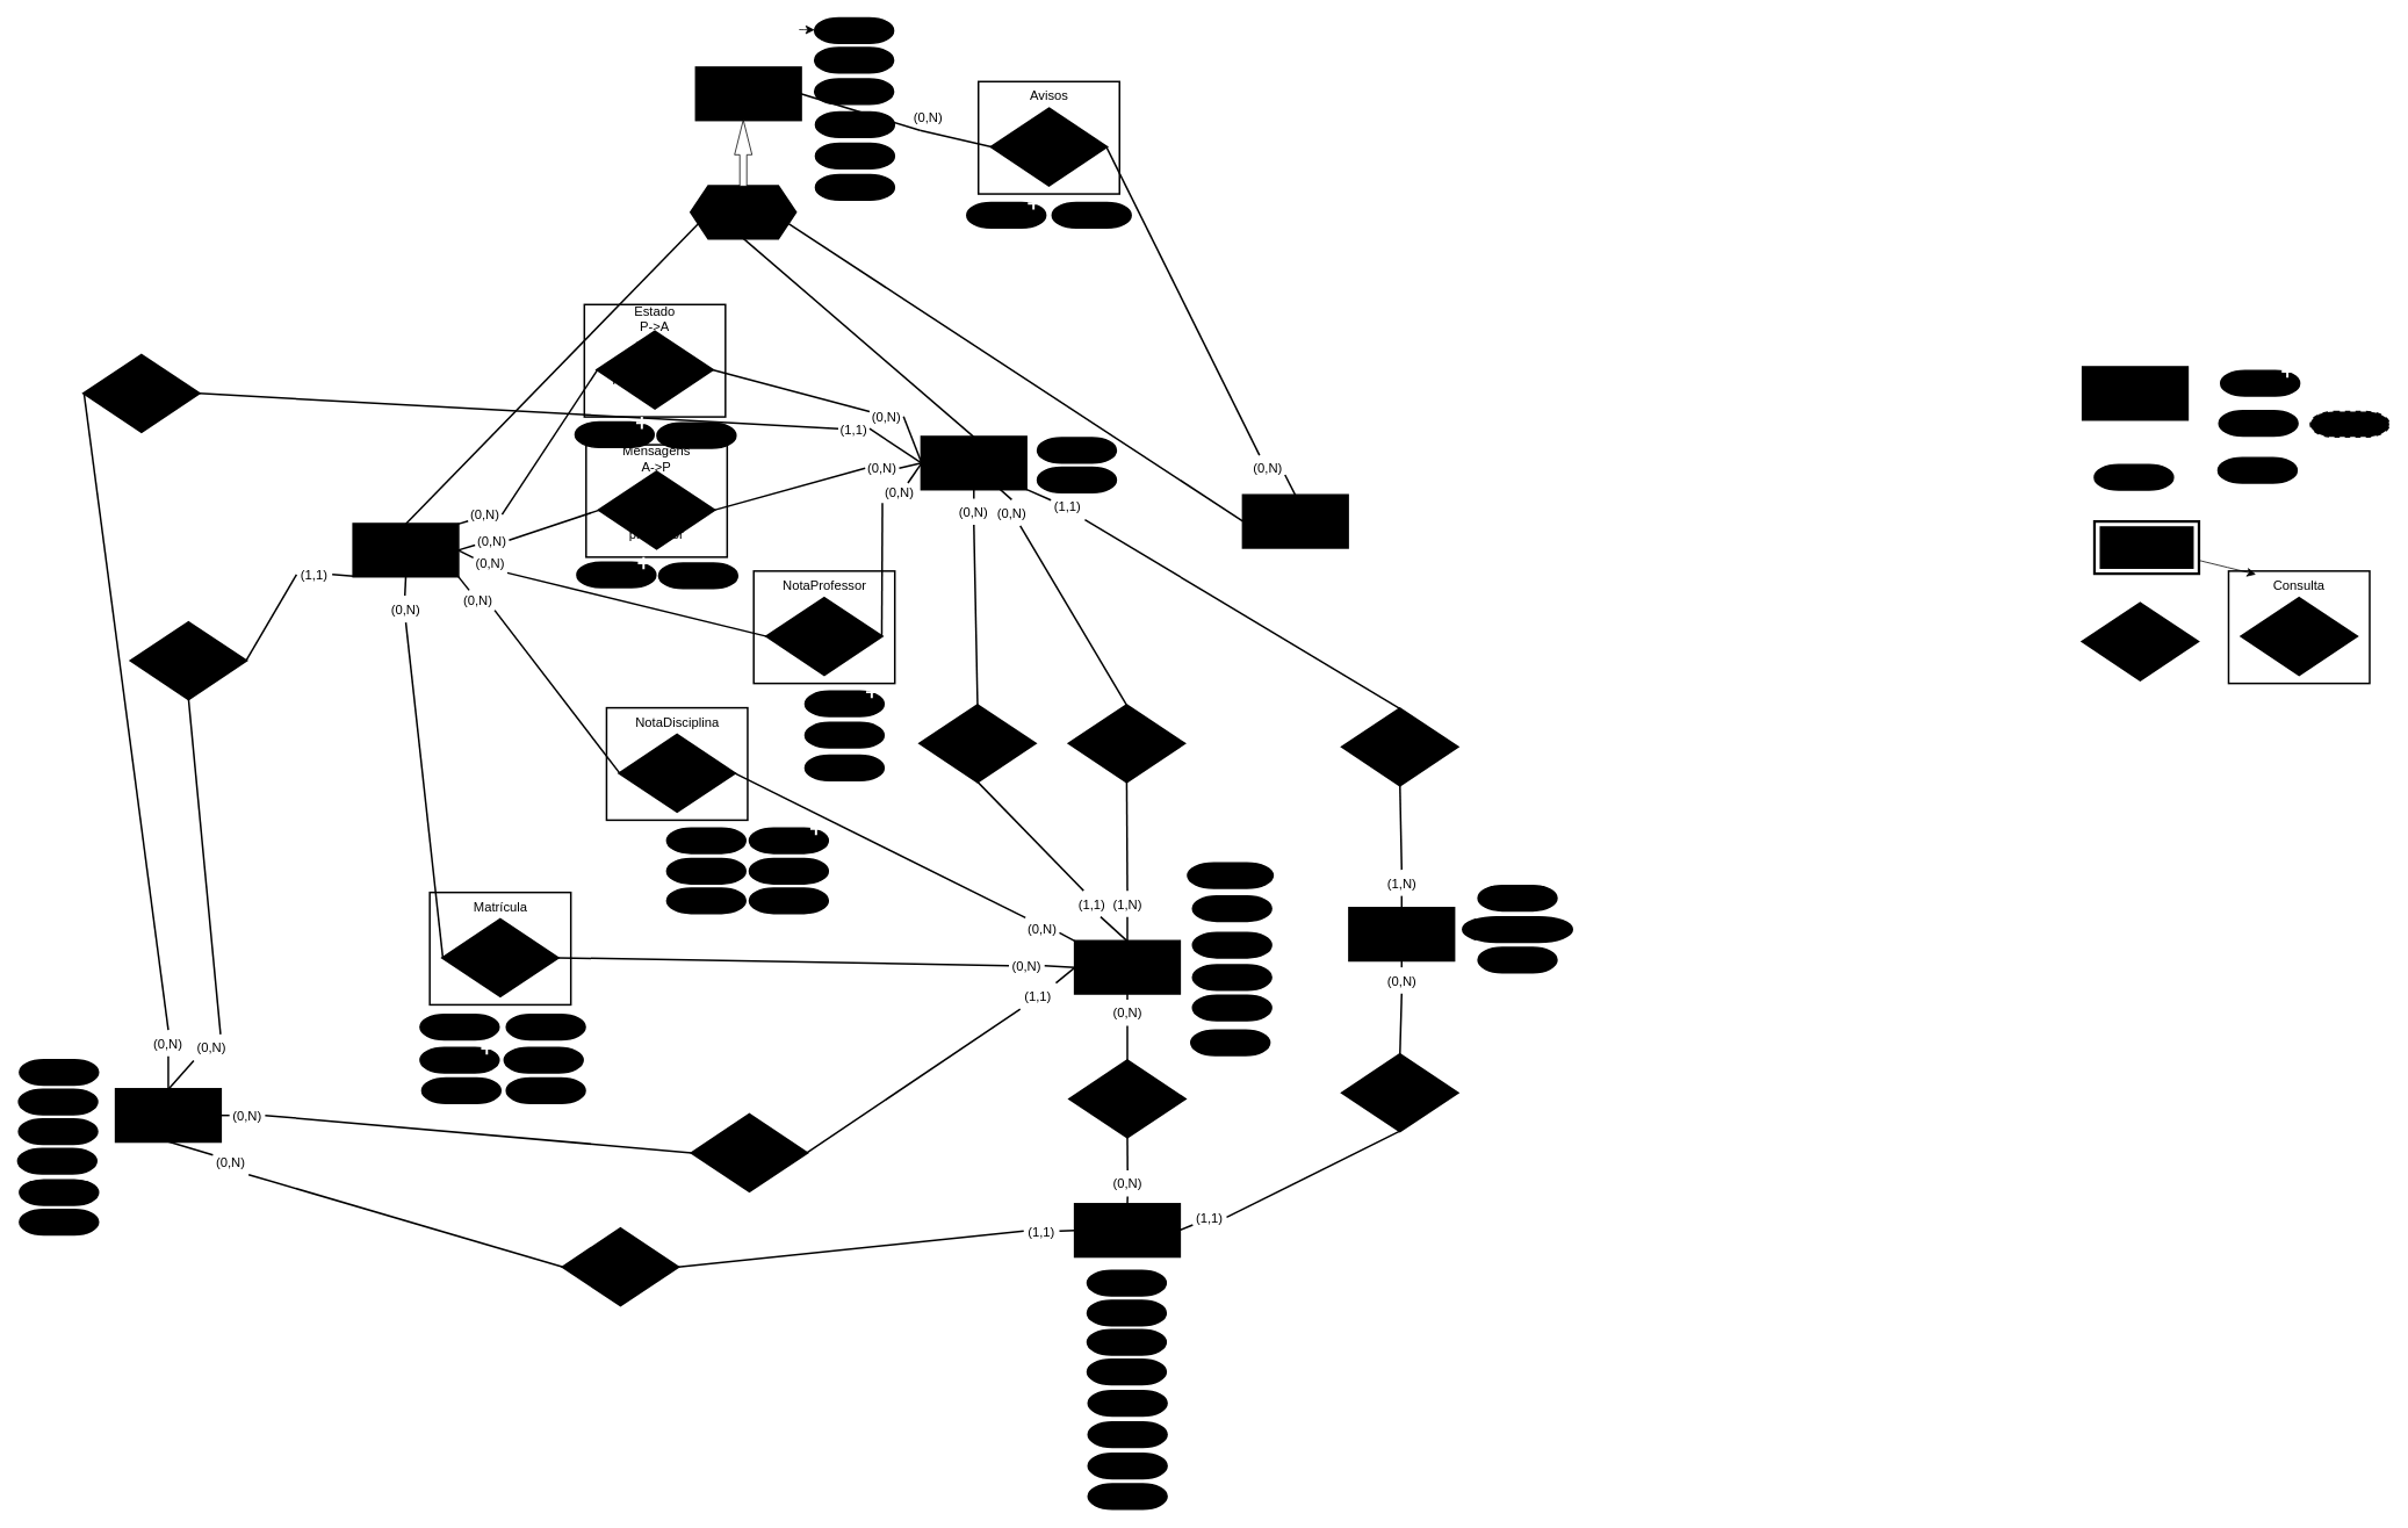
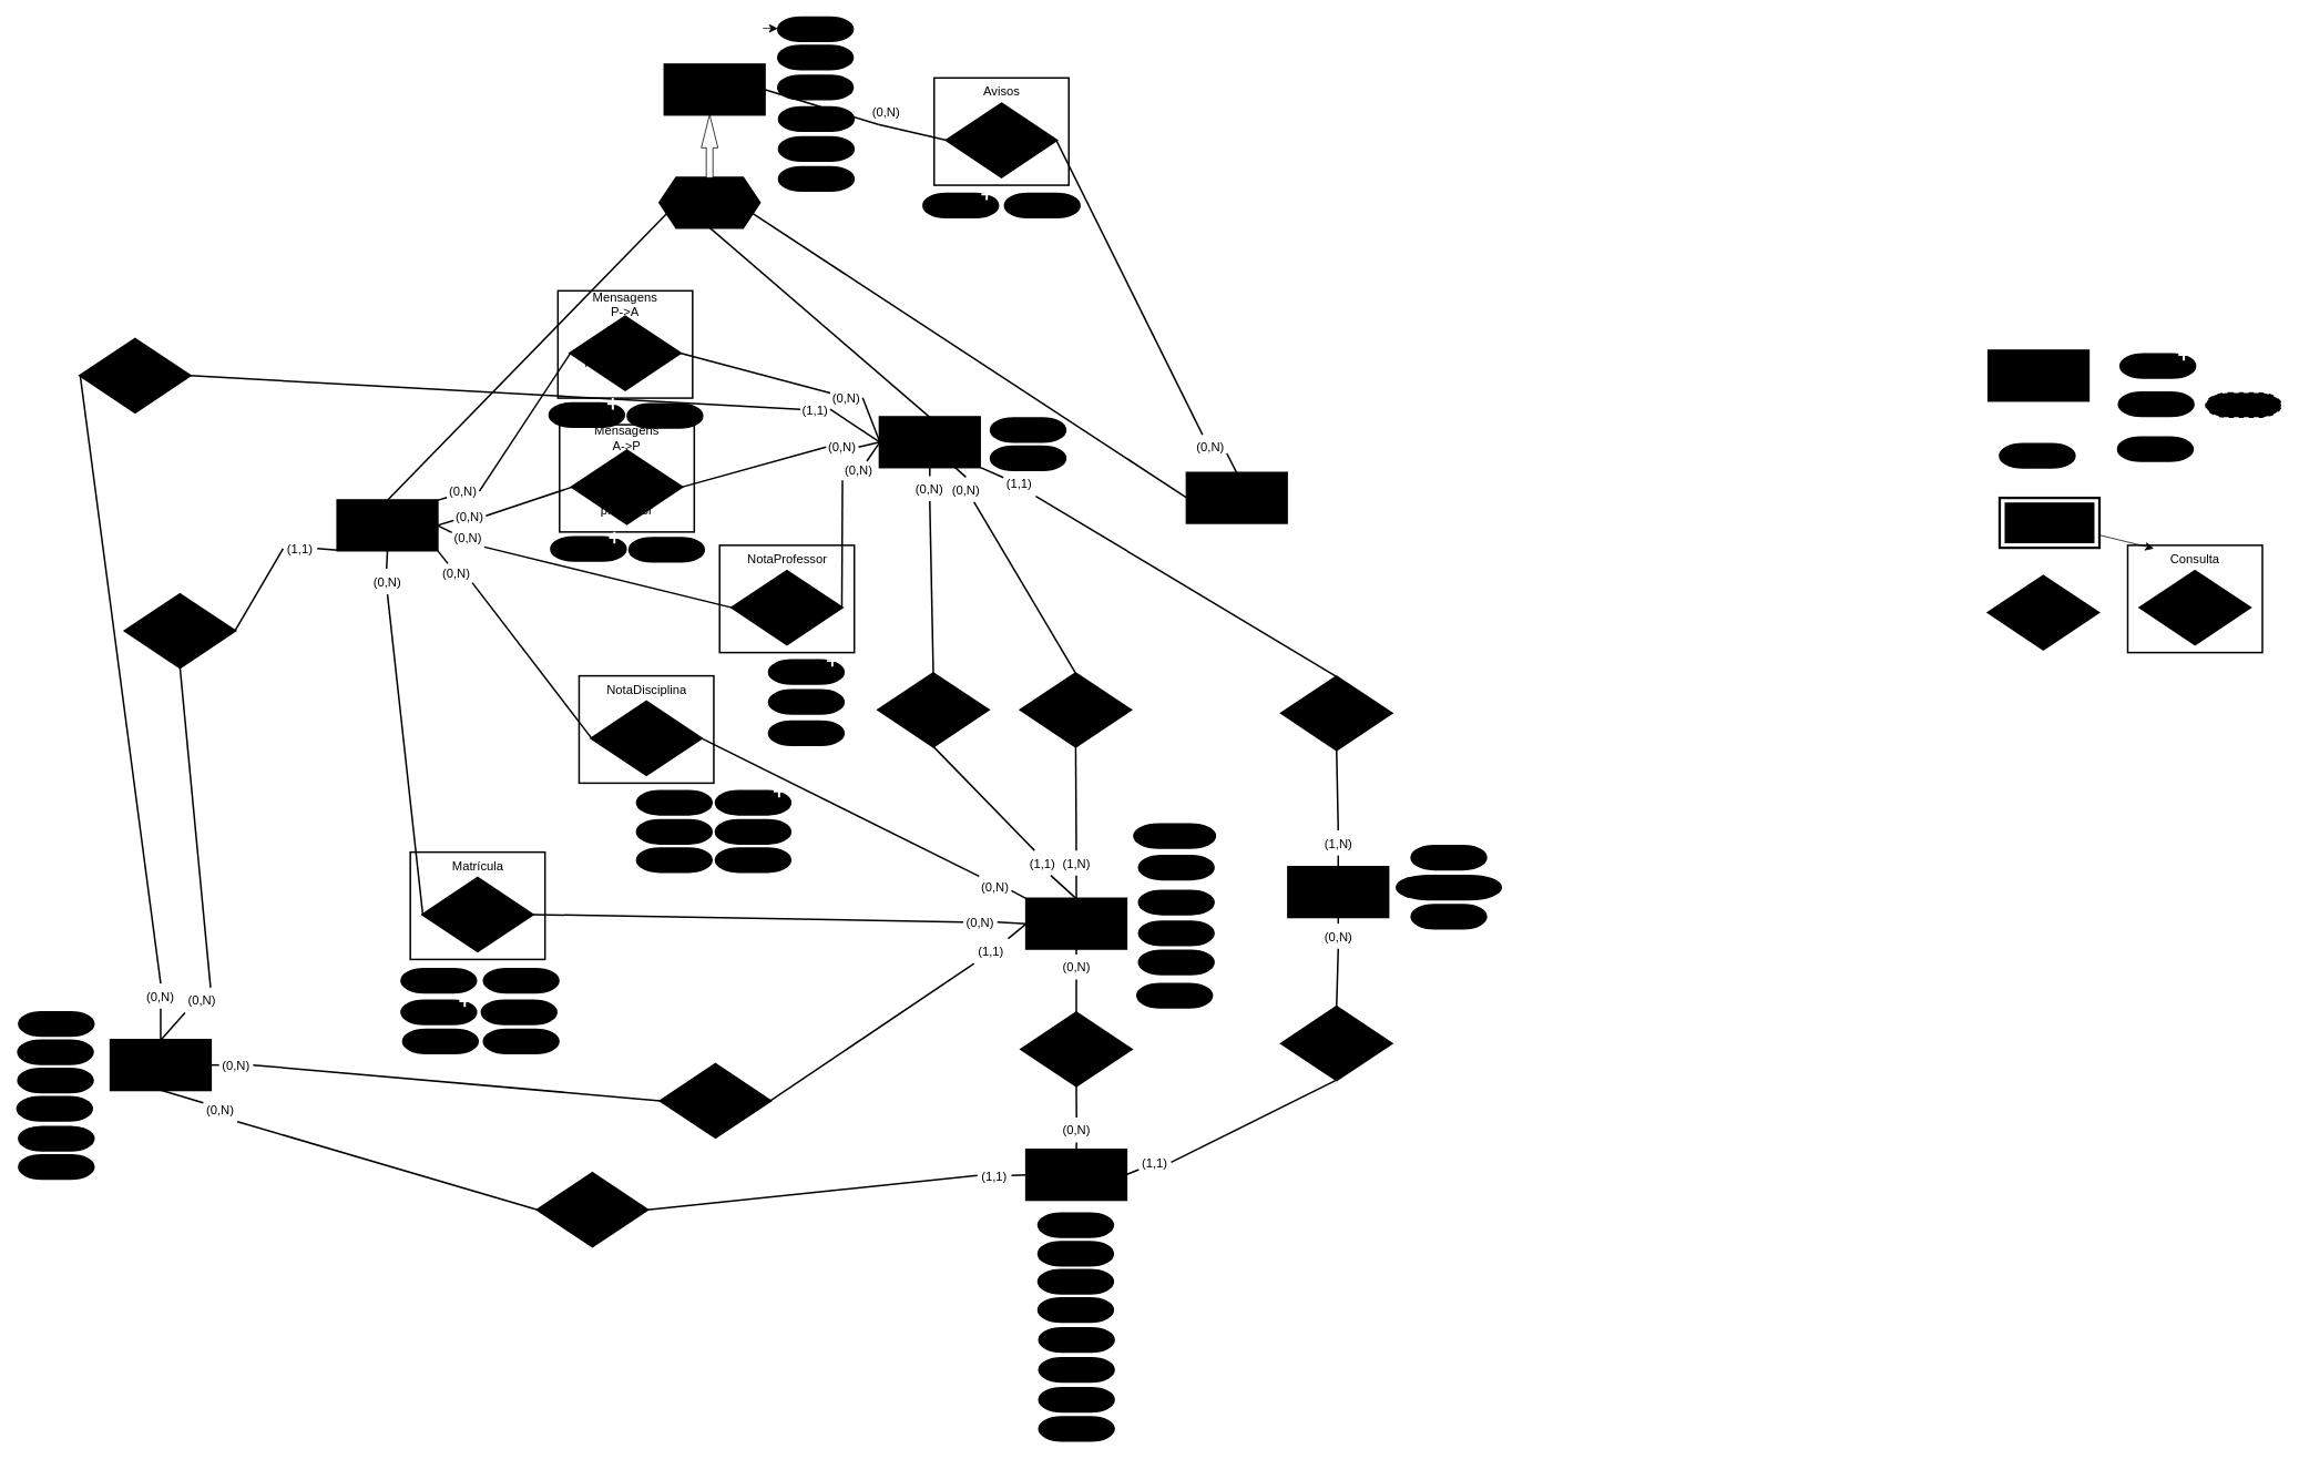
- <mxCell id="318" value="Estado&lt;br&gt;P-&amp;gt;A" style="text;html=1;align=center;verticalAlign=middle;whiteSpace=wrap;rounded=0;fillColor=none;fontColor=light-dark(#000000,#000000);fontSize=15;" parent="313" vertex="1"><mxGeometry x="16.5" width="99" height="30" as="geometry" /></mxCell>
+ <mxCell id="318" value="Mensagens&lt;br&gt;P-&amp;gt;A" style="text;html=1;align=center;verticalAlign=middle;whiteSpace=wrap;rounded=0;fillColor=none;fontColor=light-dark(#000000,#000000);fontSize=15;" parent="313" vertex="1"><mxGeometry x="16.5" width="99" height="30" as="geometry" /></mxCell>
